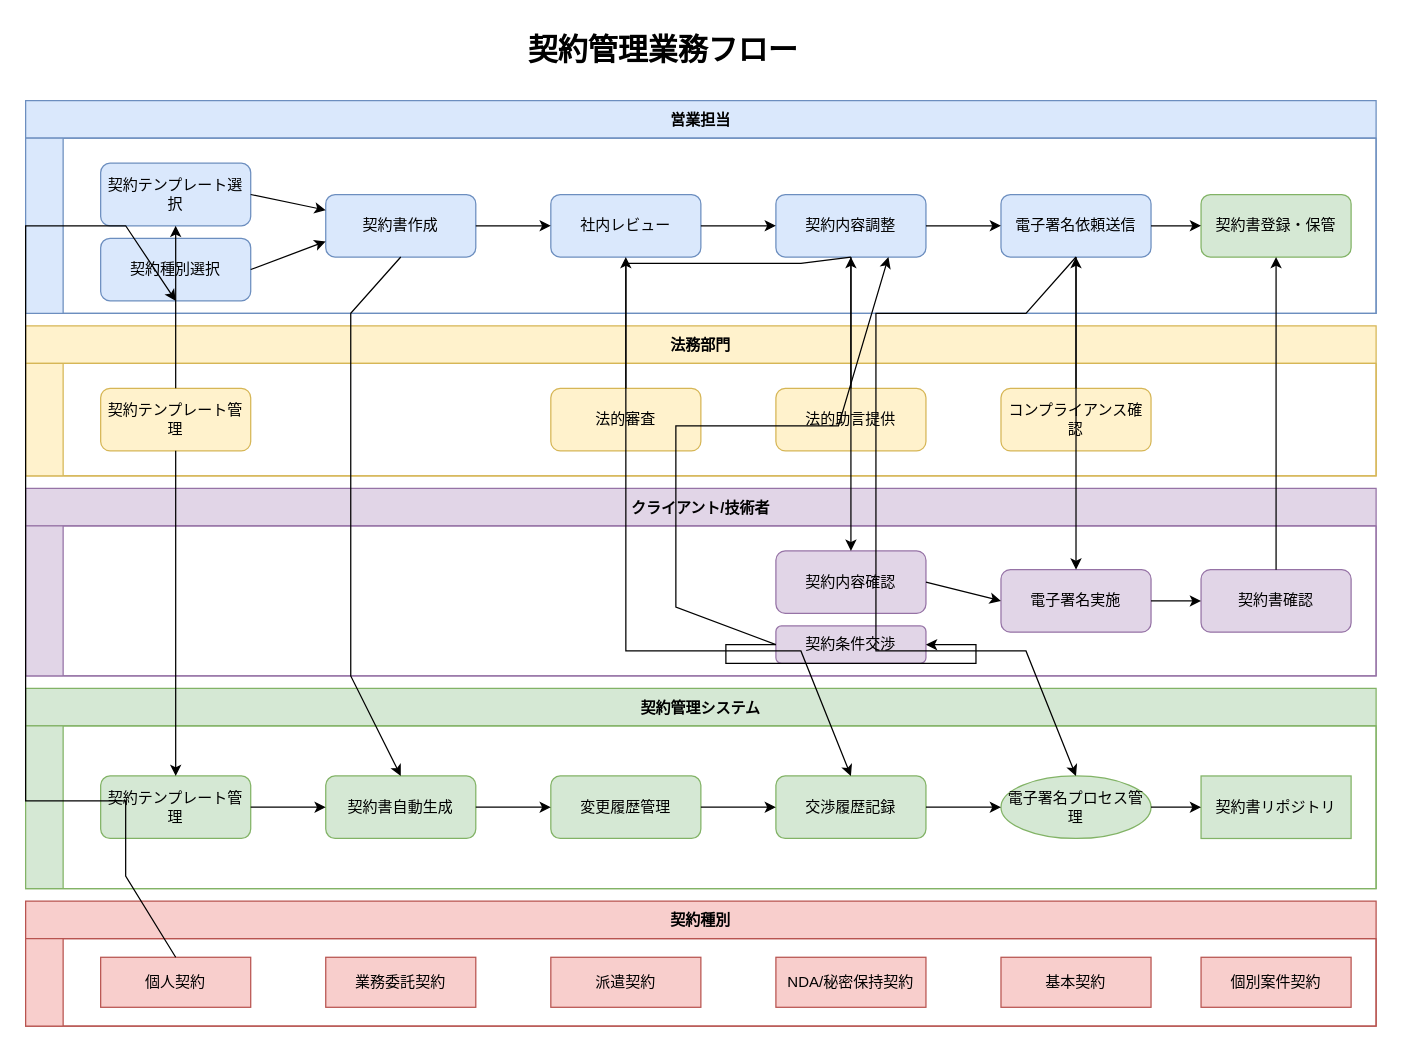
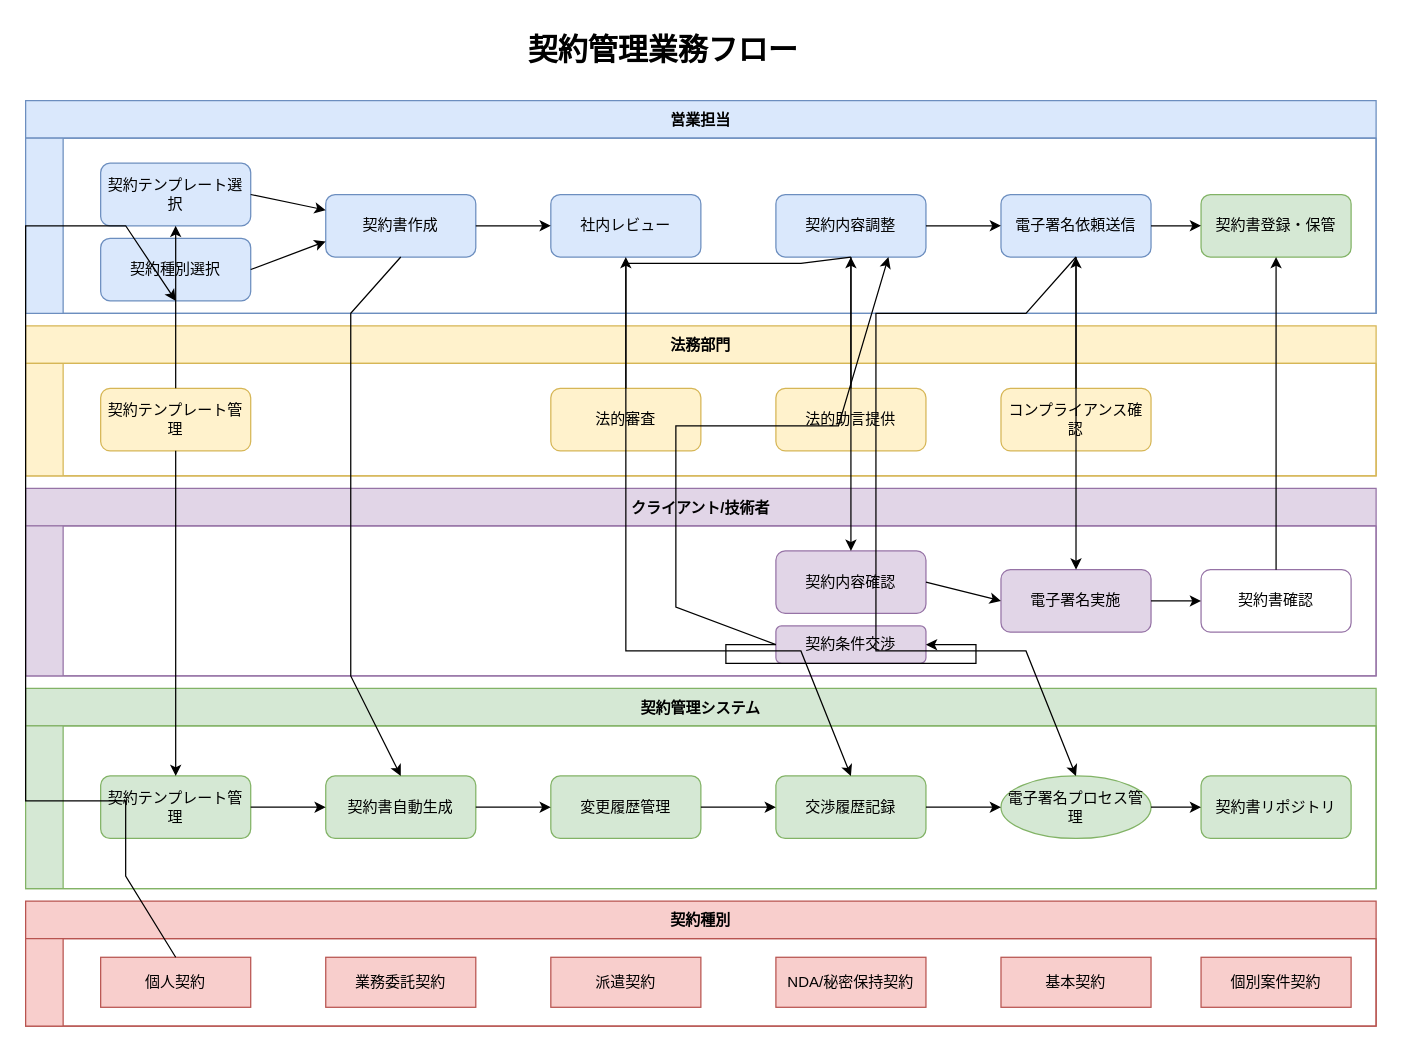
- <mxCell id="15" value="" style="endArrow=classic;html=1;rounded=0;exitX=1;exitY=0.5;exitDx=0;exitDy=0;entryX=0;entryY=0.5;entryDx=0;entryDy=0;" edge="1" parent="4" source="8" target="9"><mxGeometry width="50" height="50" relative="1" as="geometry"><mxPoint x="510" y="280" as="sourcePoint" /><mxPoint x="560" y="230" as="targetPoint" /></mxGeometry></mxCell>
- <mxCell id="33" value="契約書確認" style="rounded=1;whiteSpace=wrap;html=1;fillColor=#e1d5e7;strokeColor=#9673a6;" vertex="1" parent="29"><mxGeometry x="940" y="35" width="120" height="50" as="geometry" /></mxCell>
+ <mxCell id="33" value="契約書確認" style="rounded=1;whiteSpace=wrap;html=1;fillColor=#ffffff;strokeColor=#9673a6;" vertex="1" parent="29"><mxGeometry x="940" y="35" width="120" height="50" as="geometry" /></mxCell>
- <mxCell id="48" value="契約書リポジトリ" style="whiteSpace=wrap;html=1;fillColor=#d5e8d4;strokeColor=#82b366;rounded=0;" vertex="1" parent="42"><mxGeometry x="940" y="40" width="120" height="50" as="geometry" /></mxCell>
+ <mxCell id="48" value="契約書リポジトリ" style="rounded=1;whiteSpace=wrap;html=1;fillColor=#d5e8d4;strokeColor=#82b366;" vertex="1" parent="42"><mxGeometry x="940" y="40" width="120" height="50" as="geometry" /></mxCell>
